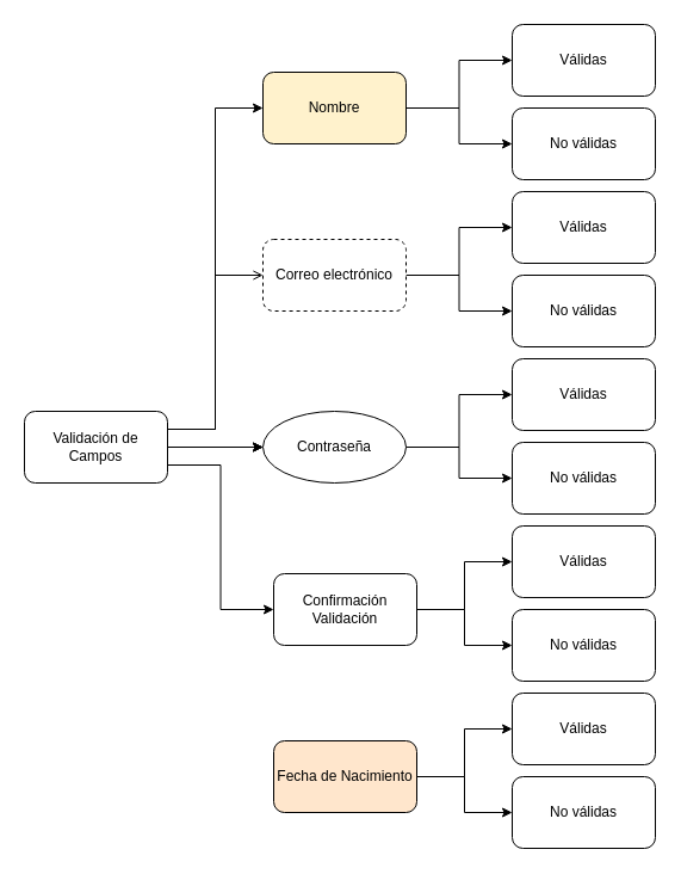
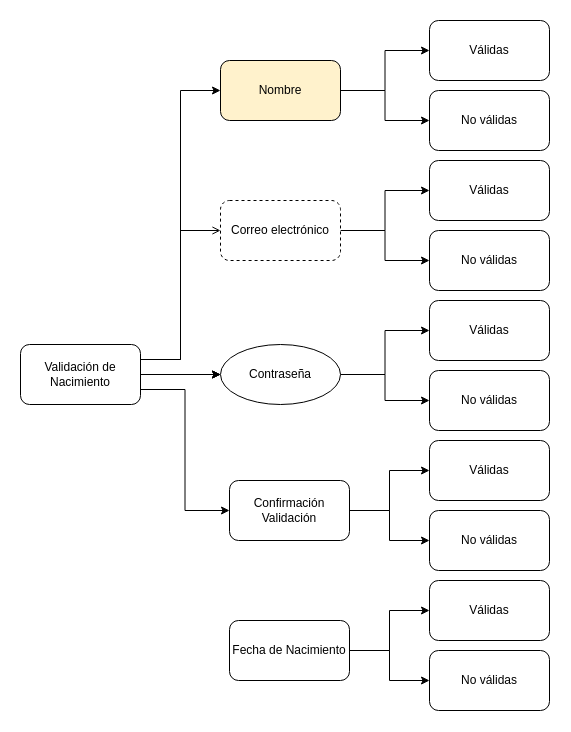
- <mxCell id="11" value="Validación de Campos" style="whiteSpace=wrap;html=1;rounded=1;" vertex="1" parent="1"><mxGeometry x="20" y="344" width="120" height="60" as="geometry" /></mxCell>
+ <mxCell id="11" value="Validación de Nacimiento" style="whiteSpace=wrap;html=1;rounded=1;" vertex="1" parent="1"><mxGeometry x="20" y="344" width="120" height="60" as="geometry" /></mxCell>
- <mxCell id="20" value="Fecha de Nacimiento" style="rounded=1;whiteSpace=wrap;html=1;fillColor=#ffe6cc;" vertex="1" parent="1"><mxGeometry x="229" y="620" width="120" height="60" as="geometry" /></mxCell>
+ <mxCell id="20" value="Fecha de Nacimiento" style="rounded=1;whiteSpace=wrap;html=1;" vertex="1" parent="1"><mxGeometry x="229" y="620" width="120" height="60" as="geometry" /></mxCell>
